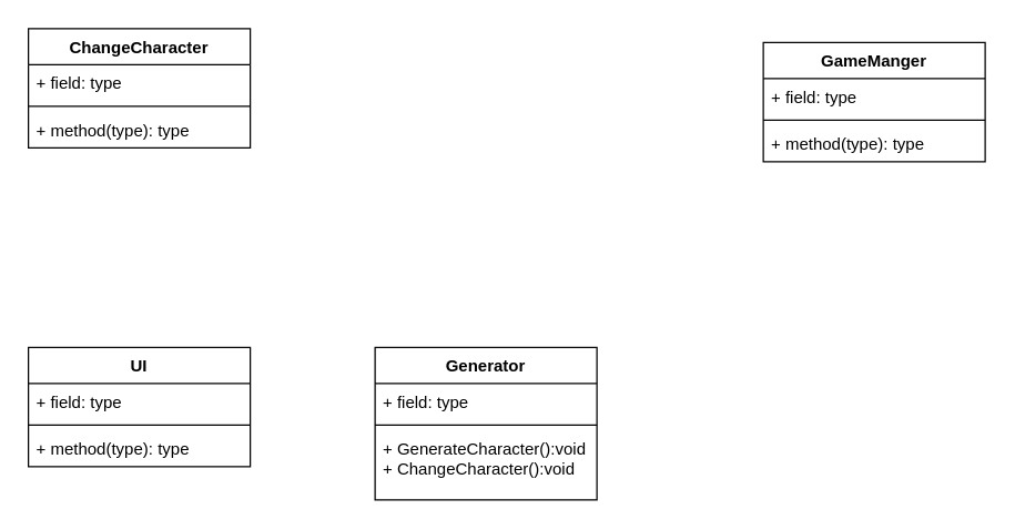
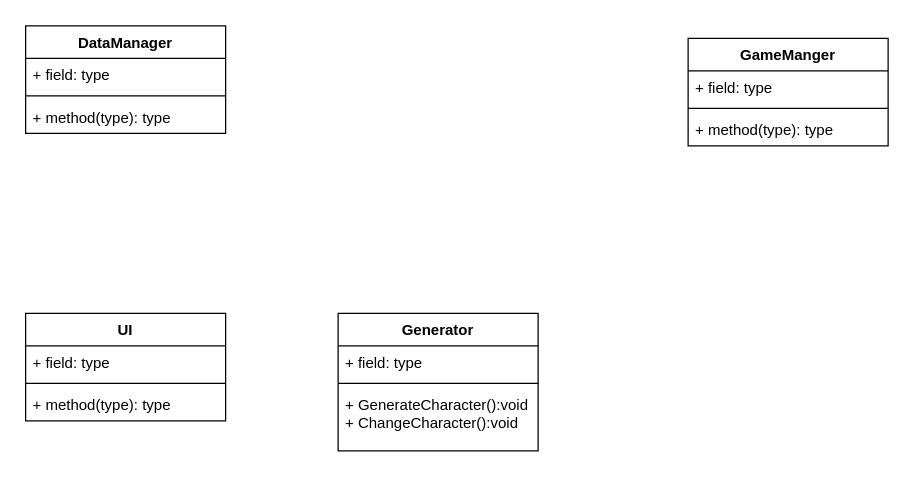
- <mxCell id="6" value="ChangeCharacter" style="swimlane;fontStyle=1;align=center;verticalAlign=top;childLayout=stackLayout;horizontal=1;startSize=26;horizontalStack=0;resizeParent=1;resizeParentMax=0;resizeLast=0;collapsible=1;marginBottom=0;" vertex="1" parent="1"><mxGeometry x="20" y="20" width="160" height="86" as="geometry" /></mxCell>
+ <mxCell id="6" value="DataManager" style="swimlane;fontStyle=1;align=center;verticalAlign=top;childLayout=stackLayout;horizontal=1;startSize=26;horizontalStack=0;resizeParent=1;resizeParentMax=0;resizeLast=0;collapsible=1;marginBottom=0;" vertex="1" parent="1"><mxGeometry x="20" y="20" width="160" height="86" as="geometry" /></mxCell>
